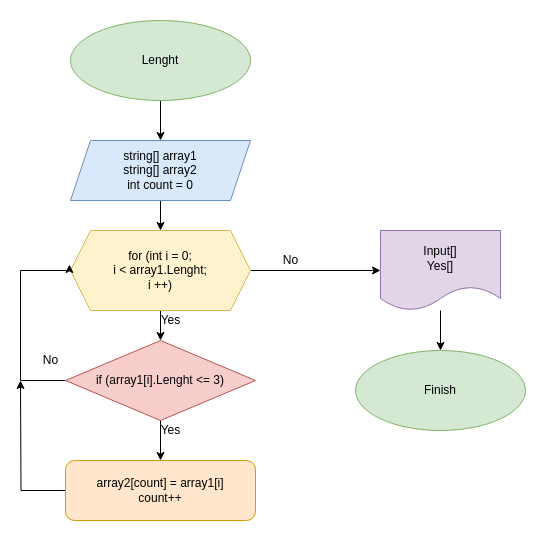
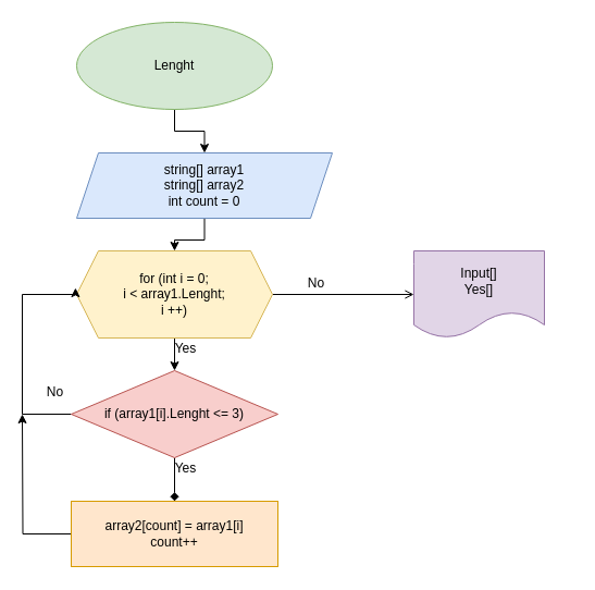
- <mxCell id="5" value="string[] array1&lt;br&gt;string[] array2&lt;br&gt;int count = 0" style="shape=parallelogram;perimeter=parallelogramPerimeter;whiteSpace=wrap;html=1;fixedSize=1;fillColor=#dae8fc;strokeColor=#6c8ebf;" vertex="1" parent="1"><mxGeometry x="70" y="140" width="180" height="60" as="geometry" /></mxCell>
+ <mxCell id="5" value="string[] array1&lt;br&gt;string[] array2&lt;br&gt;int count = 0" style="shape=parallelogram;perimeter=parallelogramPerimeter;whiteSpace=wrap;html=1;fixedSize=1;fillColor=#dae8fc;strokeColor=#6c8ebf;" vertex="1" parent="1"><mxGeometry x="70" y="140" width="235" height="60" as="geometry" /></mxCell>
- <mxCell id="7" style="edgeStyle=orthogonalEdgeStyle;rounded=0;orthogonalLoop=1;jettySize=auto;html=1;entryX=0;entryY=0.5;entryDx=0;entryDy=0;" edge="1" parent="1" source="8" target="15"><mxGeometry relative="1" as="geometry" /></mxCell>
+ <mxCell id="7" style="edgeStyle=orthogonalEdgeStyle;rounded=0;orthogonalLoop=1;jettySize=auto;html=1;entryX=0;entryY=0.5;entryDx=0;entryDy=0;endArrow=open;" edge="1" parent="1" source="8" target="15"><mxGeometry relative="1" as="geometry" /></mxCell>
- <mxCell id="14" value="" style="edgeStyle=orthogonalEdgeStyle;rounded=0;orthogonalLoop=1;jettySize=auto;html=1;" edge="1" parent="1" source="15" target="16"><mxGeometry relative="1" as="geometry" /></mxCell>
- <mxCell id="16" value="Finish" style="ellipse;whiteSpace=wrap;html=1;fillColor=#d5e8d4;strokeColor=#82b366;" vertex="1" parent="1"><mxGeometry x="355" y="350" width="170" height="80" as="geometry" /></mxCell>
- <mxCell id="9" value="" style="edgeStyle=orthogonalEdgeStyle;rounded=0;orthogonalLoop=1;jettySize=auto;html=1;" edge="1" parent="1" source="11" target="13"><mxGeometry relative="1" as="geometry" /></mxCell>
+ <mxCell id="9" value="" style="edgeStyle=orthogonalEdgeStyle;rounded=0;orthogonalLoop=1;jettySize=auto;html=1;endArrow=diamond;" edge="1" parent="1" source="11" target="13"><mxGeometry relative="1" as="geometry" /></mxCell>
- <mxCell id="13" value="array2[count] = array1[i]&lt;br&gt;count++" style="whiteSpace=wrap;html=1;fillColor=#ffe6cc;strokeColor=#d79b00;rounded=1;" vertex="1" parent="1"><mxGeometry x="65" y="460" width="190" height="60" as="geometry" /></mxCell>
+ <mxCell id="13" value="array2[count] = array1[i]&lt;br&gt;count++" style="rounded=0;whiteSpace=wrap;html=1;fillColor=#ffe6cc;strokeColor=#d79b00;" vertex="1" parent="1"><mxGeometry x="65" y="460" width="190" height="60" as="geometry" /></mxCell>
